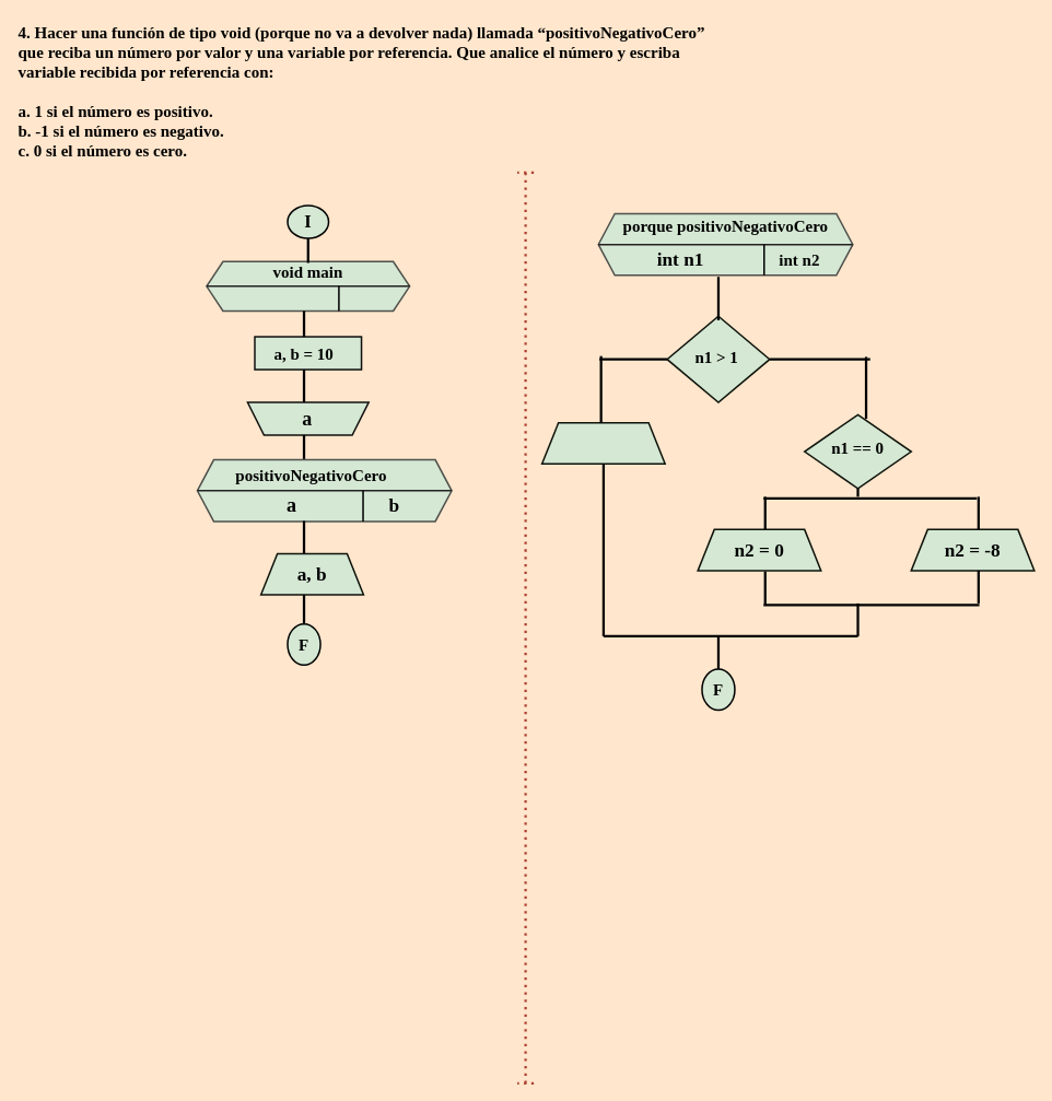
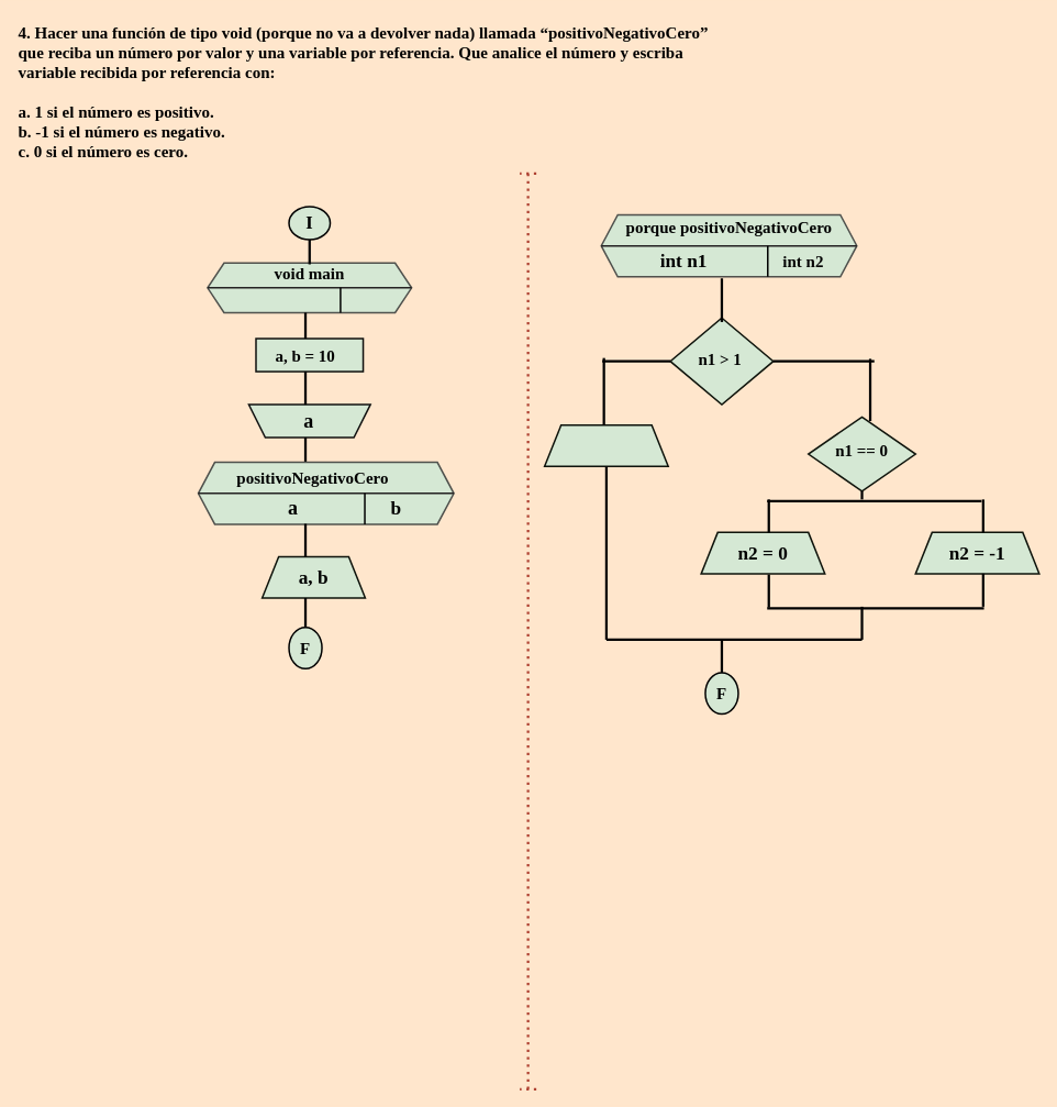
- <mxCell id="63" value="n2 = -8" style="text;strokeColor=none;align=center;fillColor=none;html=1;verticalAlign=middle;whiteSpace=wrap;rounded=0;fontSize=23;fontFamily=Architects Daughter;fontStyle=1;fontColor=#000000;aspect=fixed;" vertex="1" parent="61"><mxGeometry x="25" y="40" width="100" height="50" as="geometry" /></mxCell>
+ <mxCell id="63" value="n2 = -1" style="text;strokeColor=none;align=center;fillColor=none;html=1;verticalAlign=middle;whiteSpace=wrap;rounded=0;fontSize=23;fontFamily=Architects Daughter;fontStyle=1;fontColor=#000000;aspect=fixed;" vertex="1" parent="61"><mxGeometry x="25" y="40" width="100" height="50" as="geometry" /></mxCell>
